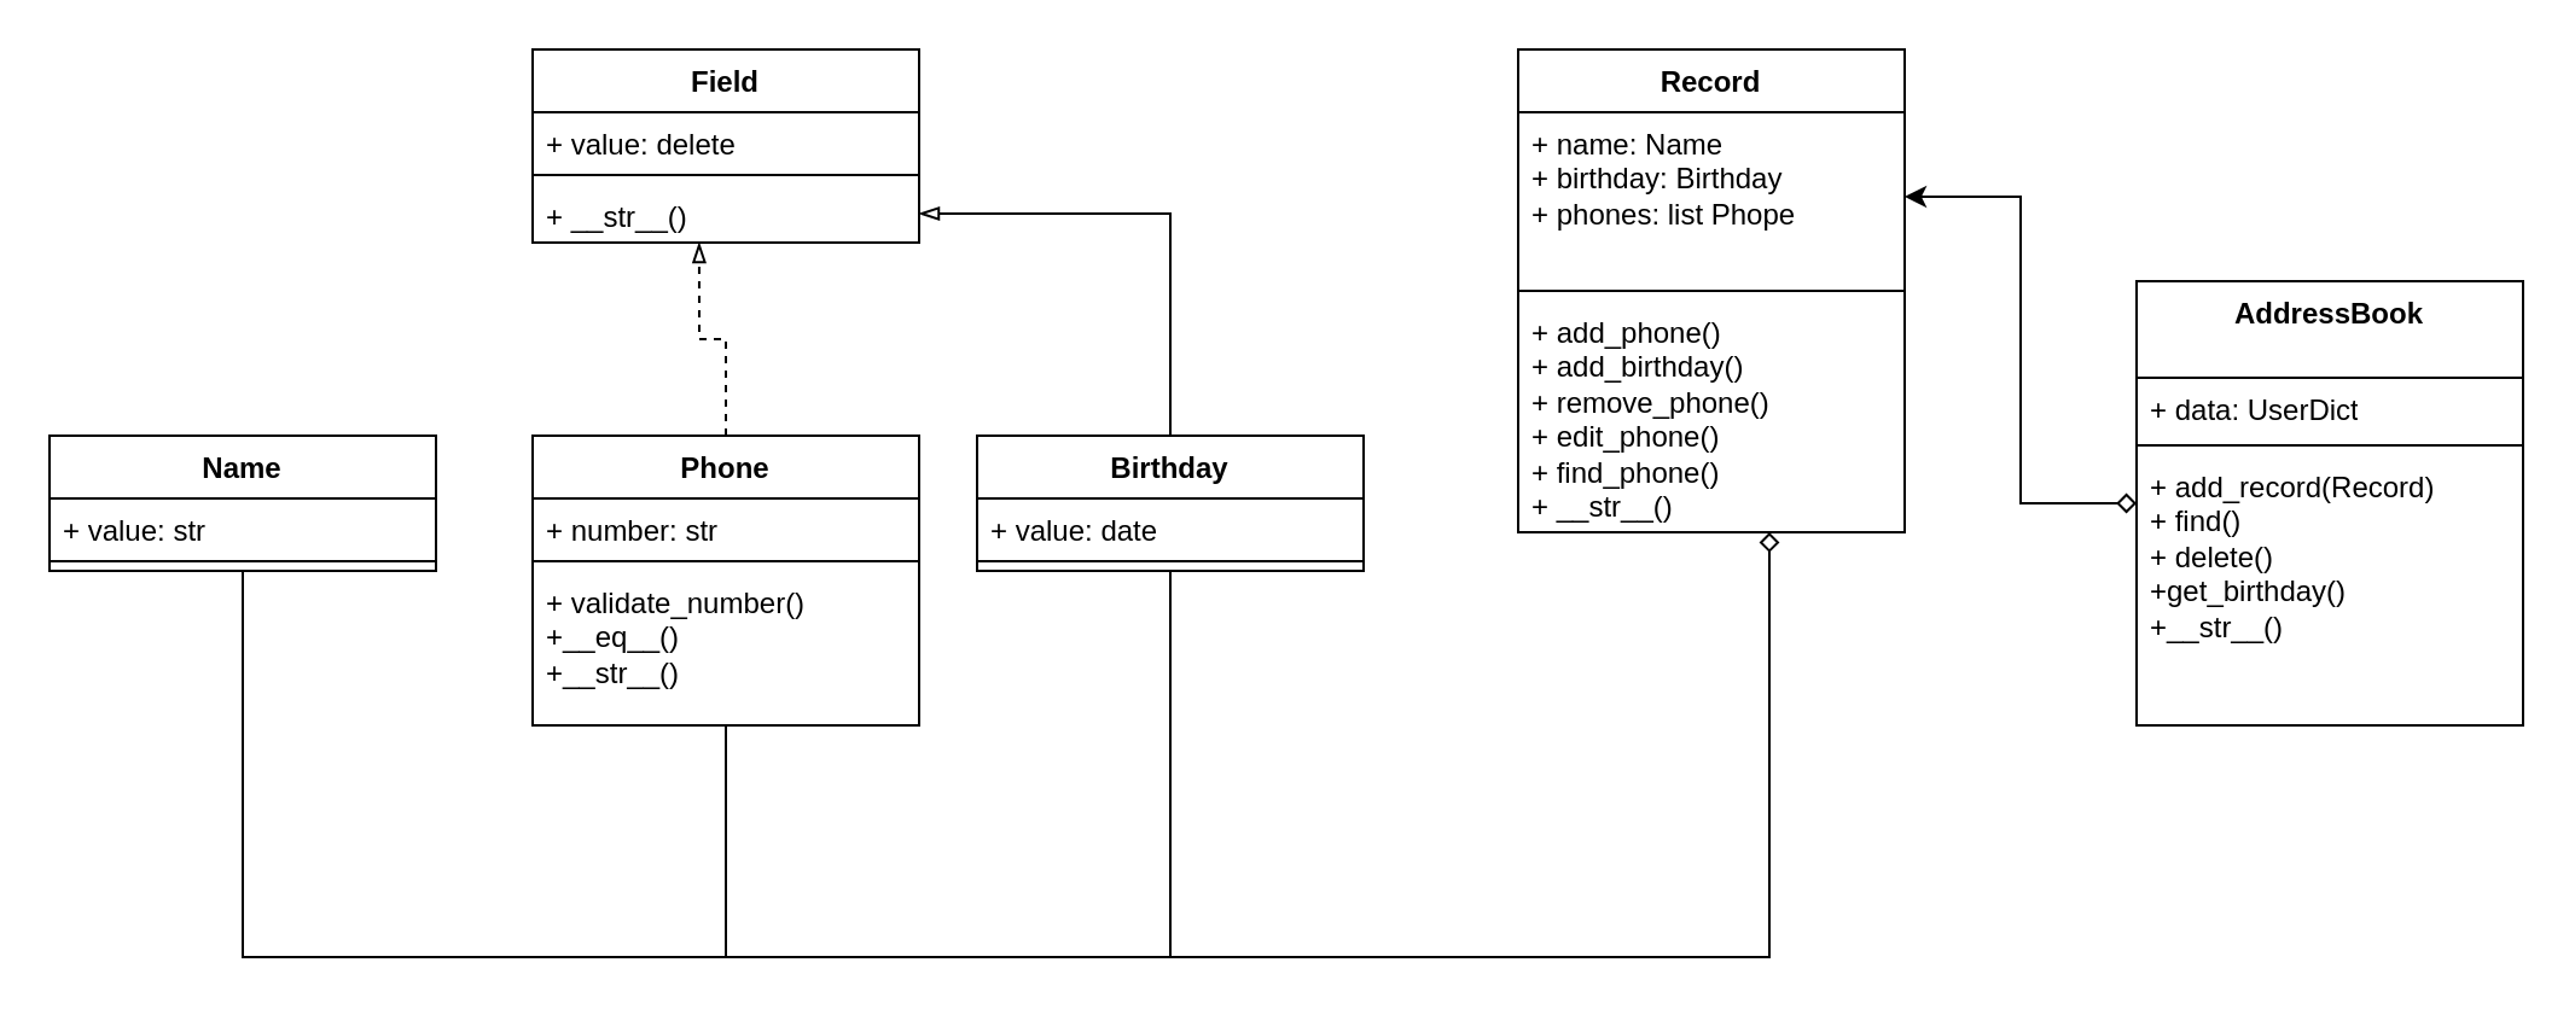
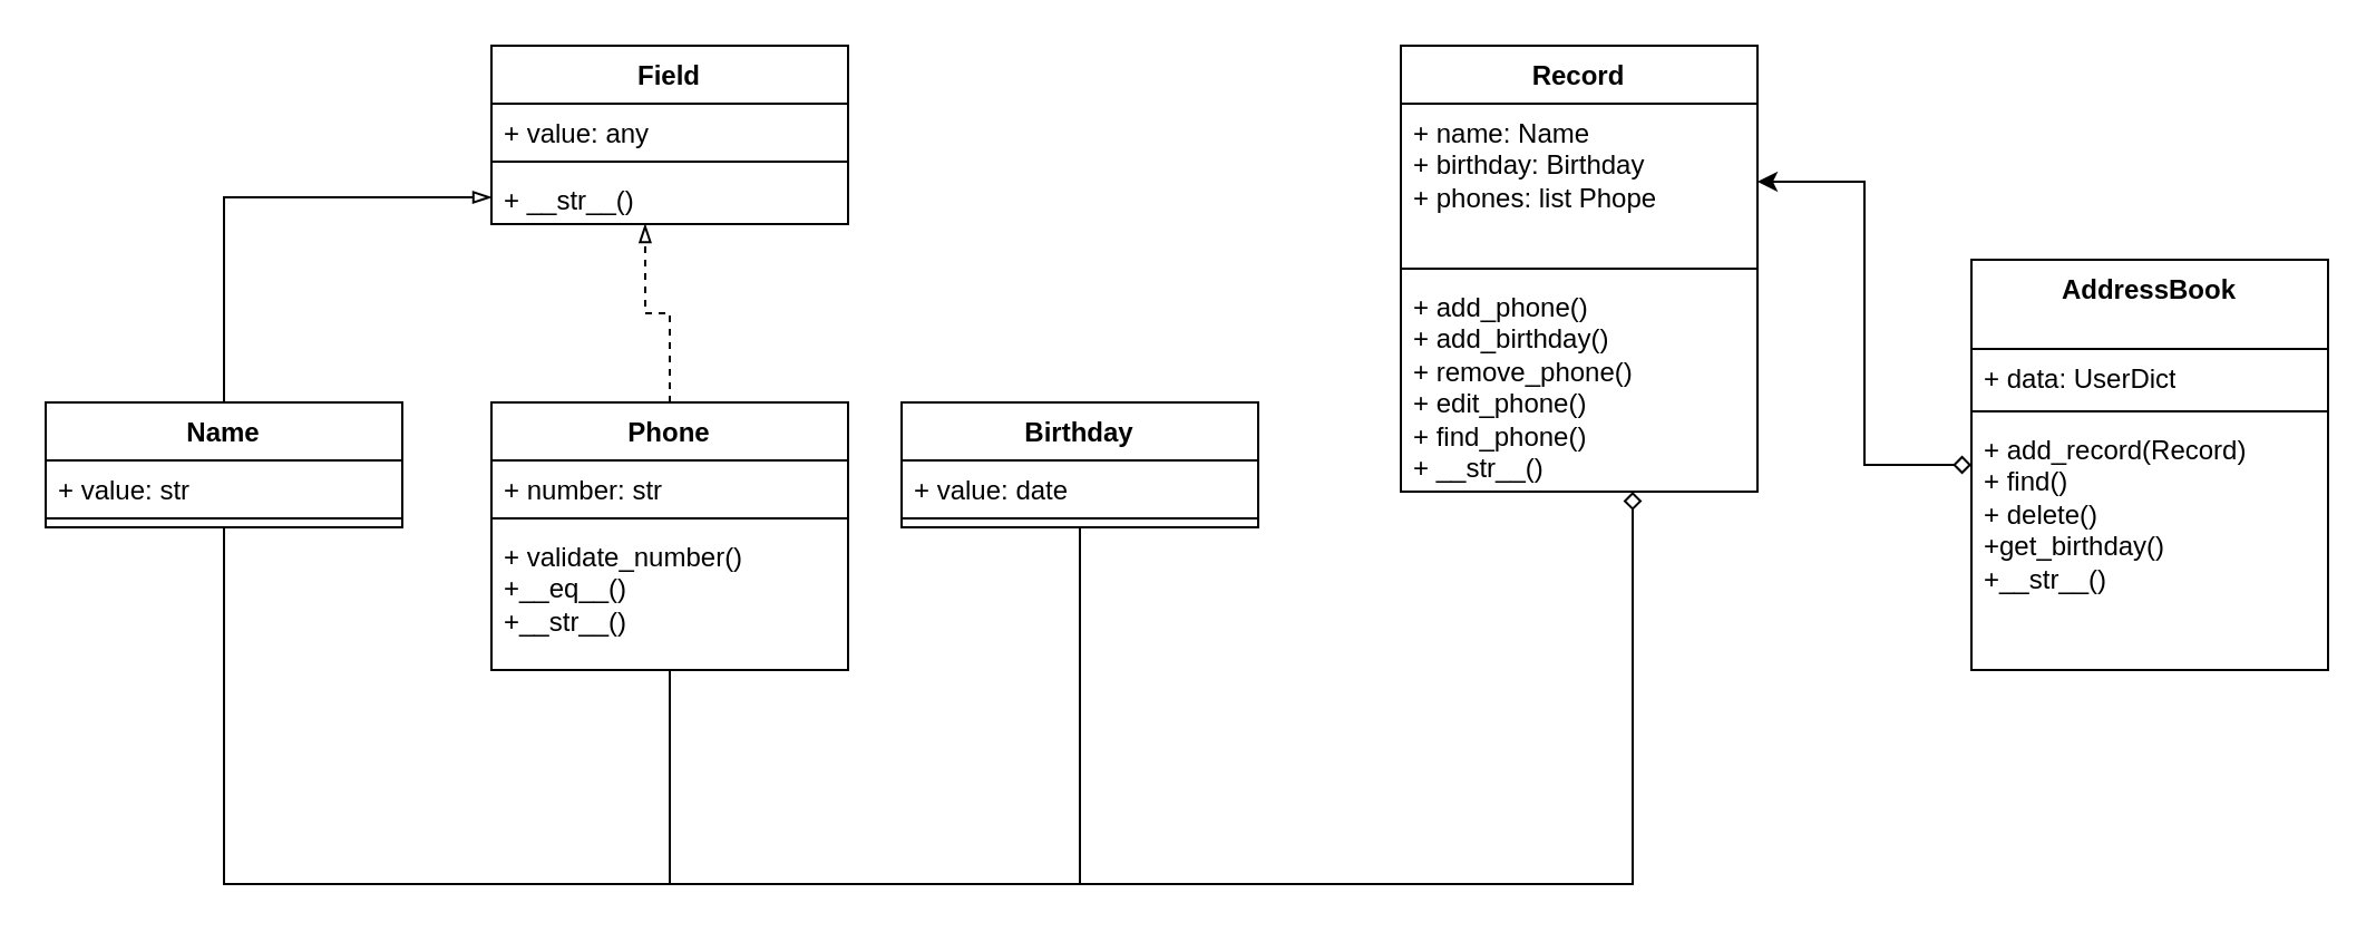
- <mxCell id="3" value="+ value: delete&amp;nbsp;" style="text;strokeColor=none;fillColor=none;align=left;verticalAlign=top;spacingLeft=4;spacingRight=4;overflow=hidden;rotatable=0;points=[[0,0.5],[1,0.5]];portConstraint=eastwest;whiteSpace=wrap;html=1;" parent="2" vertex="1"><mxGeometry y="26" width="160" height="22" as="geometry" /></mxCell>
+ <mxCell id="3" value="+ value: any&amp;nbsp;" style="text;strokeColor=none;fillColor=none;align=left;verticalAlign=top;spacingLeft=4;spacingRight=4;overflow=hidden;rotatable=0;points=[[0,0.5],[1,0.5]];portConstraint=eastwest;whiteSpace=wrap;html=1;" parent="2" vertex="1"><mxGeometry y="26" width="160" height="22" as="geometry" /></mxCell>
+ <mxCell id="10" style="edgeStyle=orthogonalEdgeStyle;rounded=0;orthogonalLoop=1;jettySize=auto;html=1;endArrow=blockThin;endFill=0;" parent="1" source="12" target="5" edge="1"><mxGeometry relative="1" as="geometry" /></mxCell>
- <mxCell id="20" style="edgeStyle=orthogonalEdgeStyle;rounded=0;orthogonalLoop=1;jettySize=auto;html=1;endArrow=blockThin;endFill=0;" parent="1" source="22" target="5" edge="1"><mxGeometry relative="1" as="geometry" /></mxCell>
